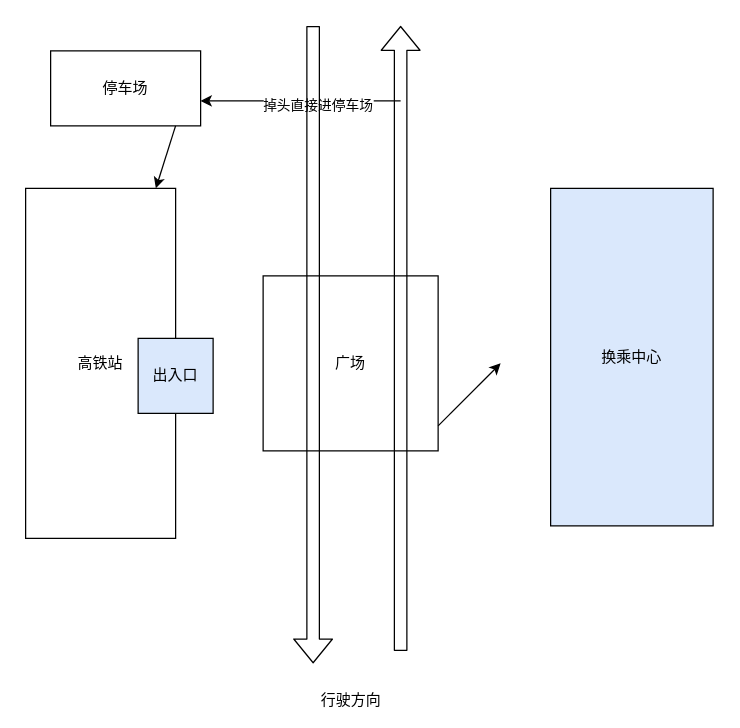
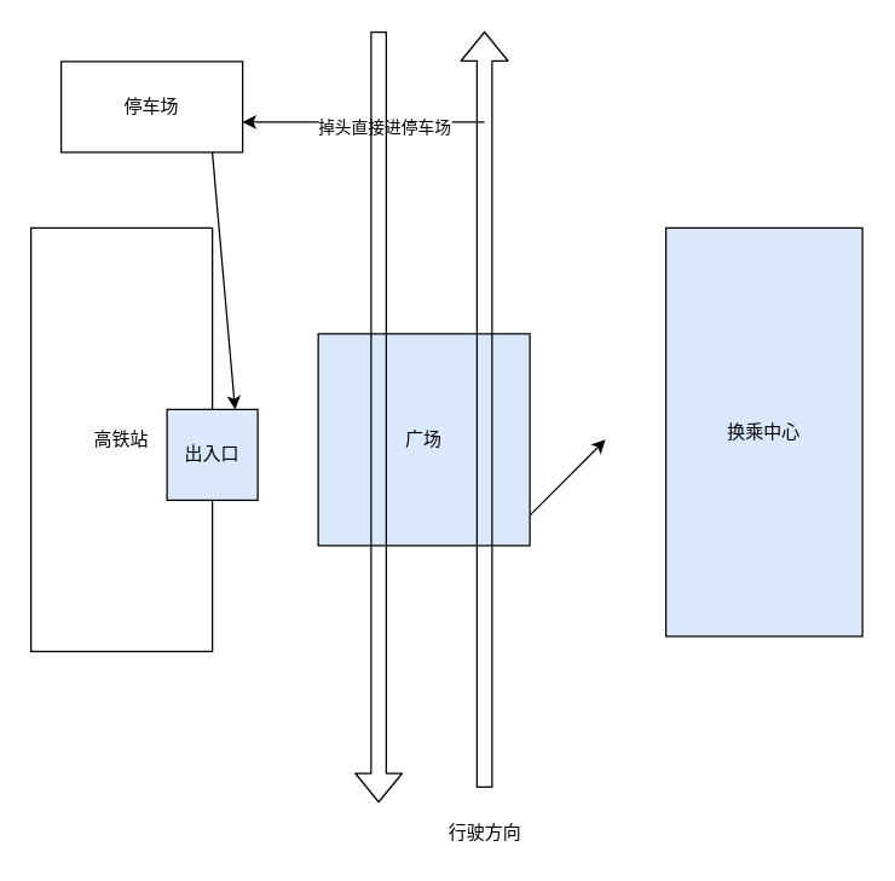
- <mxCell id="13" value="" style="endArrow=classic;html=1;exitX=0.833;exitY=1;exitDx=0;exitDy=0;exitPerimeter=0;" edge="1" parent="1" source="6" target="2"><mxGeometry width="50" height="50" relative="1" as="geometry"><mxPoint x="150" y="190" as="sourcePoint" /><mxPoint x="200" y="140" as="targetPoint" /></mxGeometry></mxCell>
+ <mxCell id="13" value="" style="endArrow=classic;html=1;entryX=0.75;entryY=0;entryDx=0;entryDy=0;exitX=0.833;exitY=1;exitDx=0;exitDy=0;exitPerimeter=0;" edge="1" parent="1" source="6" target="3"><mxGeometry width="50" height="50" relative="1" as="geometry"><mxPoint x="150" y="190" as="sourcePoint" /><mxPoint x="200" y="140" as="targetPoint" /></mxGeometry></mxCell>
- <mxCell id="4" value="广场" style="whiteSpace=wrap;html=1;aspect=fixed;" vertex="1" parent="1"><mxGeometry x="210" y="220" width="140" height="140" as="geometry" /></mxCell>
+ <mxCell id="4" value="广场" style="whiteSpace=wrap;html=1;aspect=fixed;fillColor=#dae8fc;" vertex="1" parent="1"><mxGeometry x="210" y="220" width="140" height="140" as="geometry" /></mxCell>
- <mxCell id="11" value="行驶方向" style="text;html=1;align=center;verticalAlign=middle;resizable=0;points=[];autosize=1;strokeColor=none;" vertex="1" parent="1"><mxGeometry x="250" y="550" width="60" height="20" as="geometry" /></mxCell>
+ <mxCell id="11" value="行驶方向" style="text;html=1;align=center;verticalAlign=middle;resizable=0;points=[];autosize=1;strokeColor=none;" vertex="1" parent="1"><mxGeometry x="290" y="540" width="60" height="20" as="geometry" /></mxCell>
